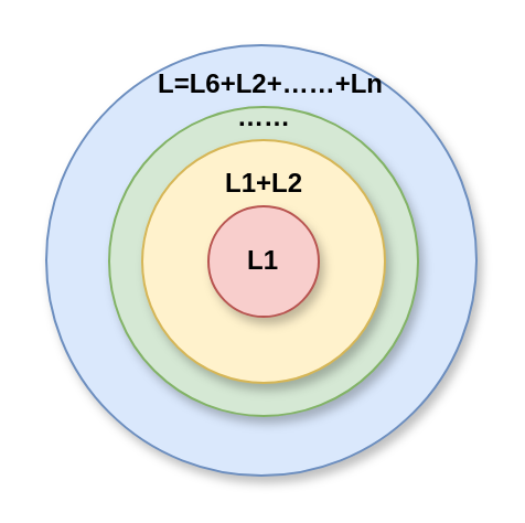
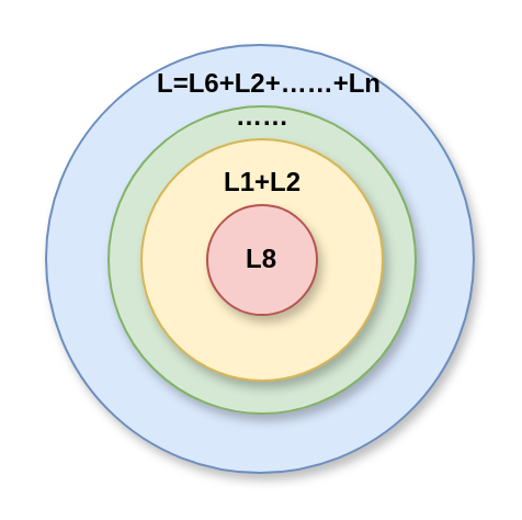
- <mxCell id="5" value="&lt;b&gt;L1&lt;/b&gt;" style="ellipse;whiteSpace=wrap;html=1;aspect=fixed;fillColor=#f8cecc;strokeColor=#b85450;shadow=1;sketch=0;" vertex="1" parent="1"><mxGeometry x="94" y="93" width="50" height="50" as="geometry" /></mxCell>
+ <mxCell id="5" value="&lt;b&gt;L8&lt;/b&gt;" style="ellipse;whiteSpace=wrap;html=1;aspect=fixed;fillColor=#f8cecc;strokeColor=#b85450;shadow=1;sketch=0;" vertex="1" parent="1"><mxGeometry x="94" y="93" width="50" height="50" as="geometry" /></mxCell>
